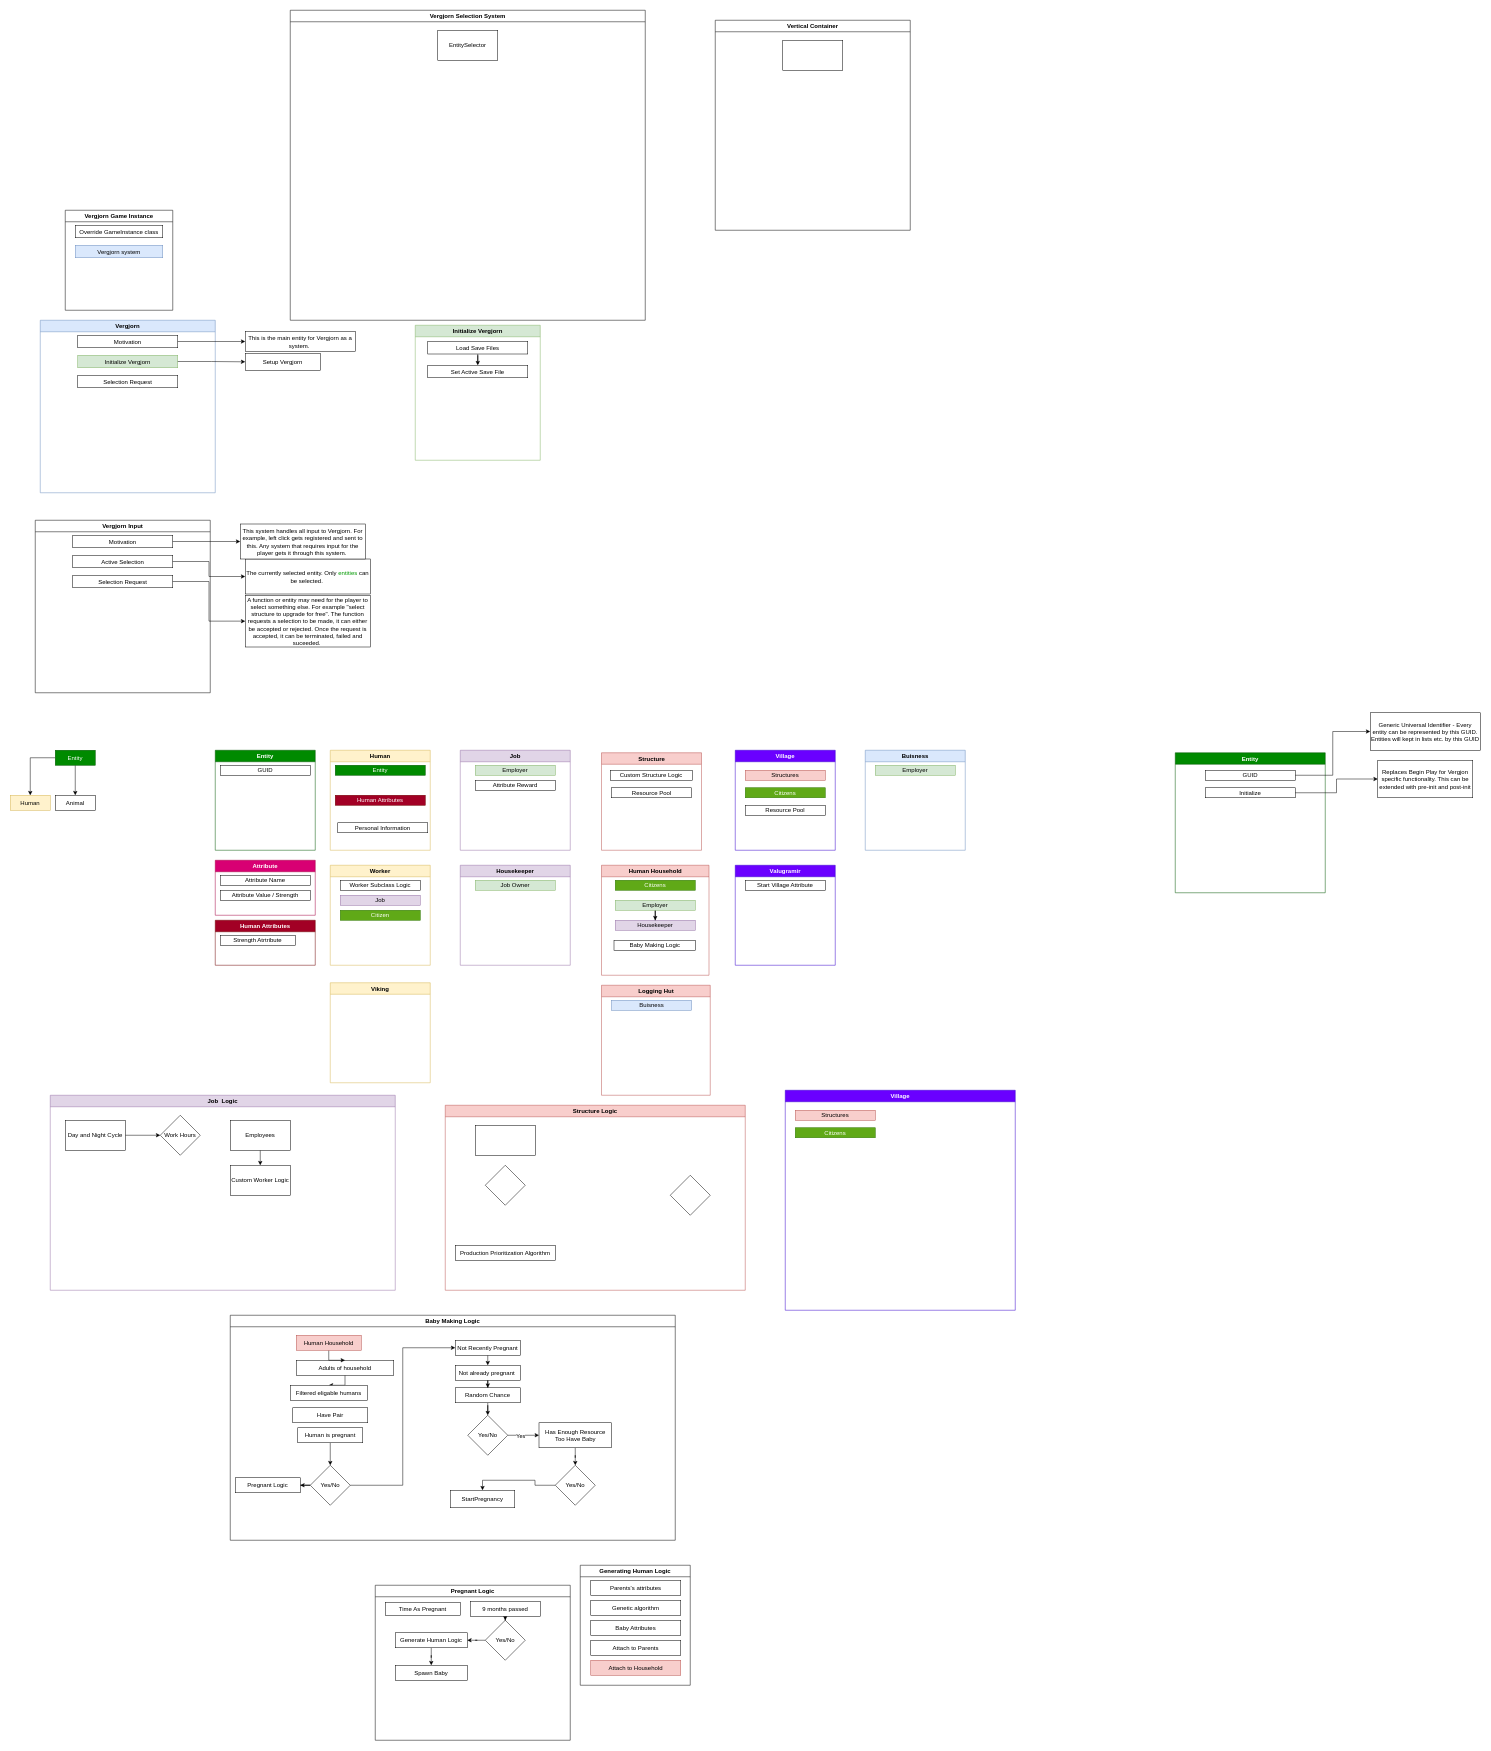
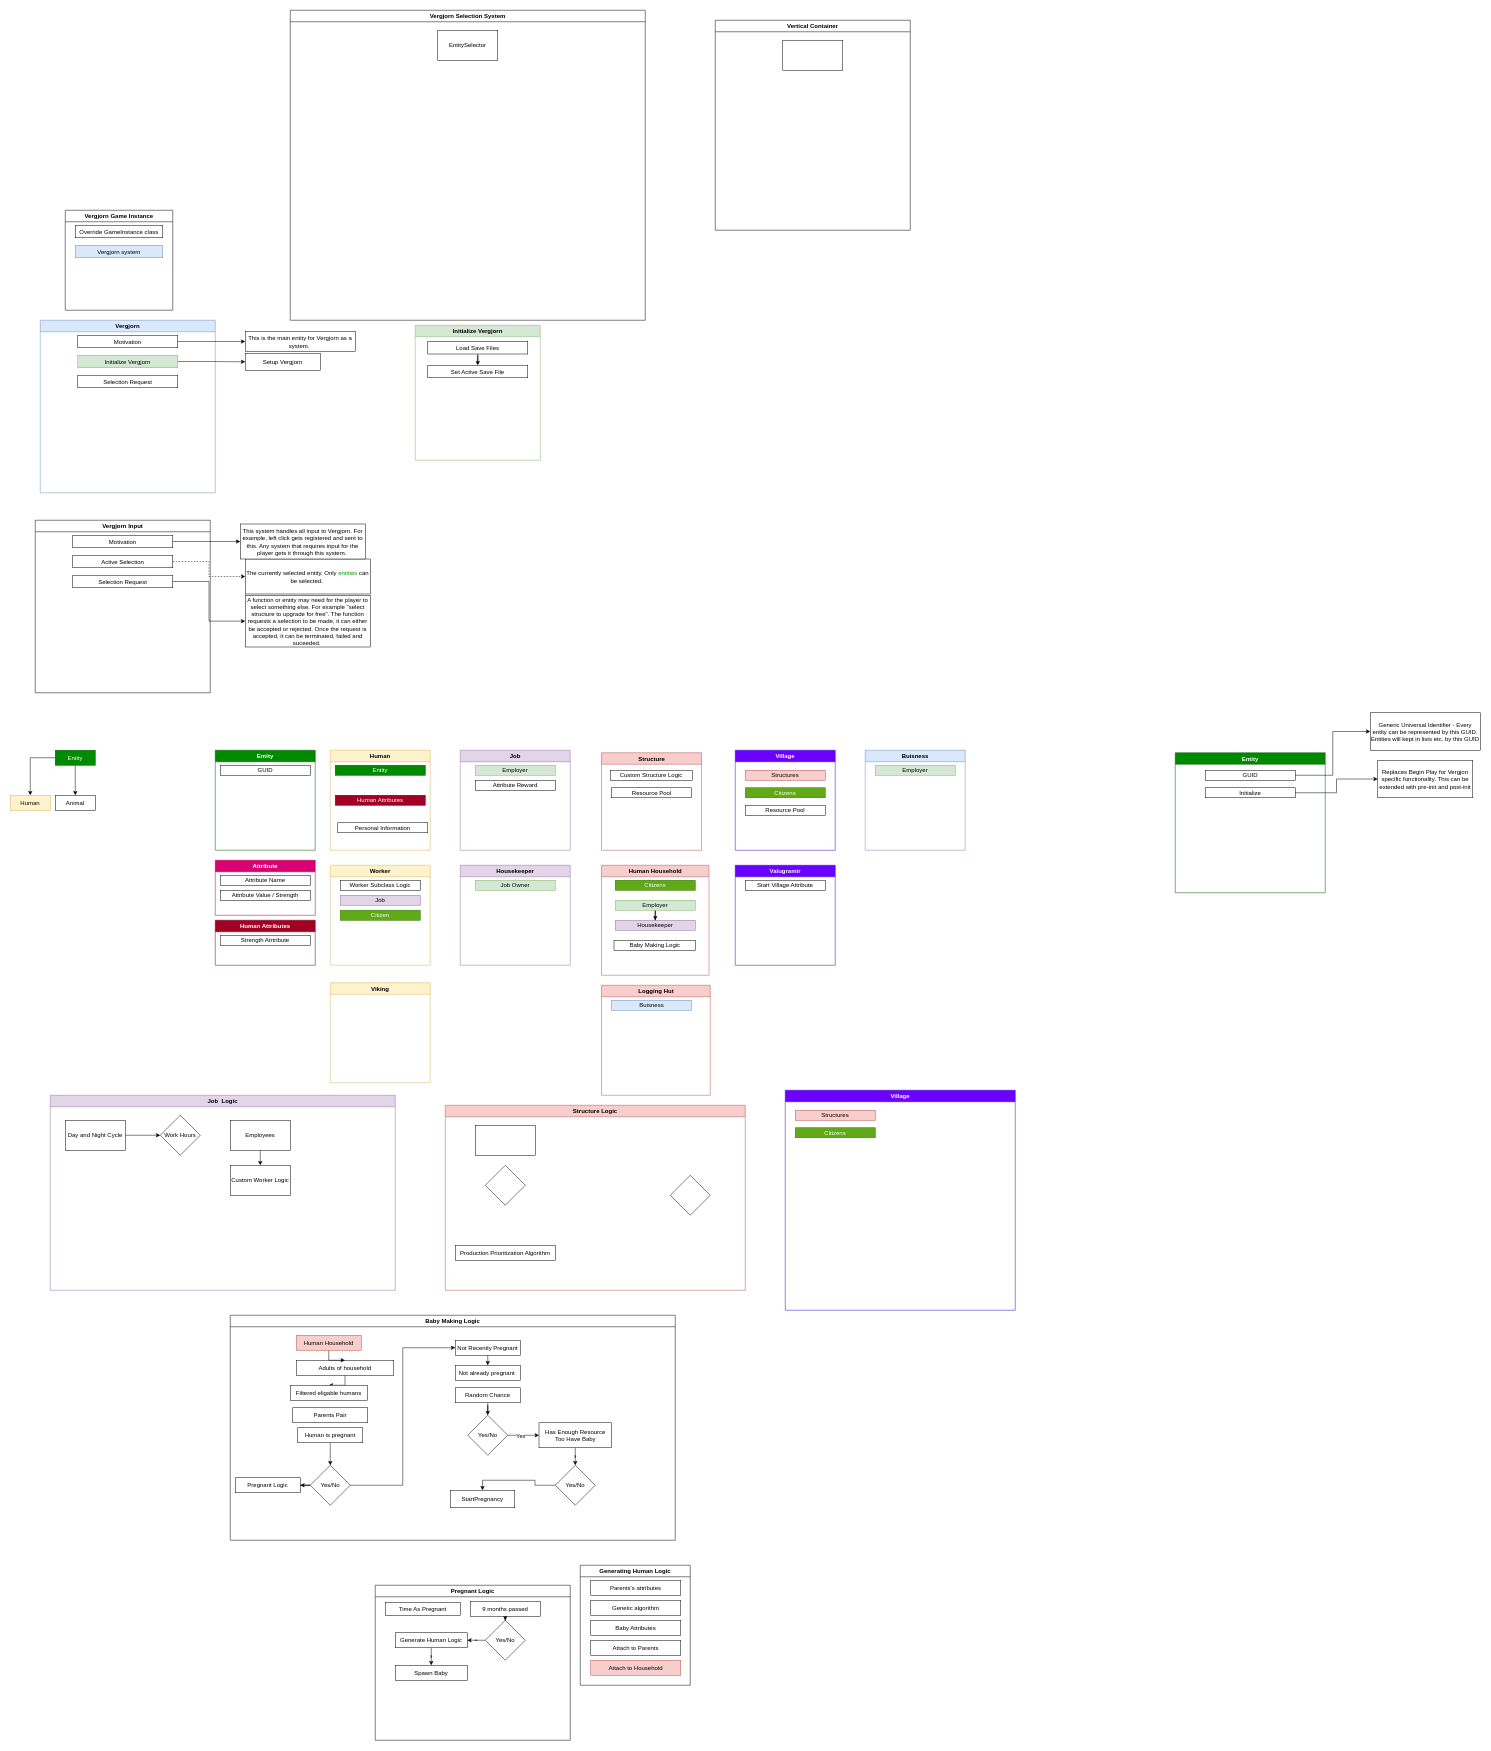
- <mxCell id="118" style="edgeStyle=orthogonalEdgeStyle;rounded=0;orthogonalLoop=1;jettySize=auto;html=1;entryX=0;entryY=0.5;entryDx=0;entryDy=0;" parent="1" source="113" target="117" edge="1"><mxGeometry relative="1" as="geometry" /></mxCell>
+ <mxCell id="118" style="edgeStyle=orthogonalEdgeStyle;rounded=0;orthogonalLoop=1;jettySize=auto;html=1;entryX=0;entryY=0.5;entryDx=0;entryDy=0;dashed=1;" parent="1" source="113" target="117" edge="1"><mxGeometry relative="1" as="geometry" /></mxCell>
- <mxCell id="56" value="Strength Atrtribute" style="rounded=0;whiteSpace=wrap;html=1;" parent="55" vertex="1"><mxGeometry x="10" y="30" width="150" height="20" as="geometry" /></mxCell>
+ <mxCell id="56" value="Strength Atrtribute" style="rounded=0;whiteSpace=wrap;html=1;" parent="55" vertex="1"><mxGeometry x="10" y="30" width="180" height="20" as="geometry" /></mxCell>
- <mxCell id="65" style="edgeStyle=orthogonalEdgeStyle;rounded=0;orthogonalLoop=1;jettySize=auto;html=1;entryX=0.5;entryY=0;entryDx=0;entryDy=0;" parent="60" source="66" target="77" edge="1"><mxGeometry relative="1" as="geometry" /></mxCell>
- <mxCell id="85" value="Have Pair" style="rounded=0;whiteSpace=wrap;html=1;" parent="60" vertex="1"><mxGeometry x="125" y="185" width="150" height="30" as="geometry" /></mxCell>
+ <mxCell id="85" value="Parents Pair" style="rounded=0;whiteSpace=wrap;html=1;" parent="60" vertex="1"><mxGeometry x="125" y="185" width="150" height="30" as="geometry" /></mxCell>
